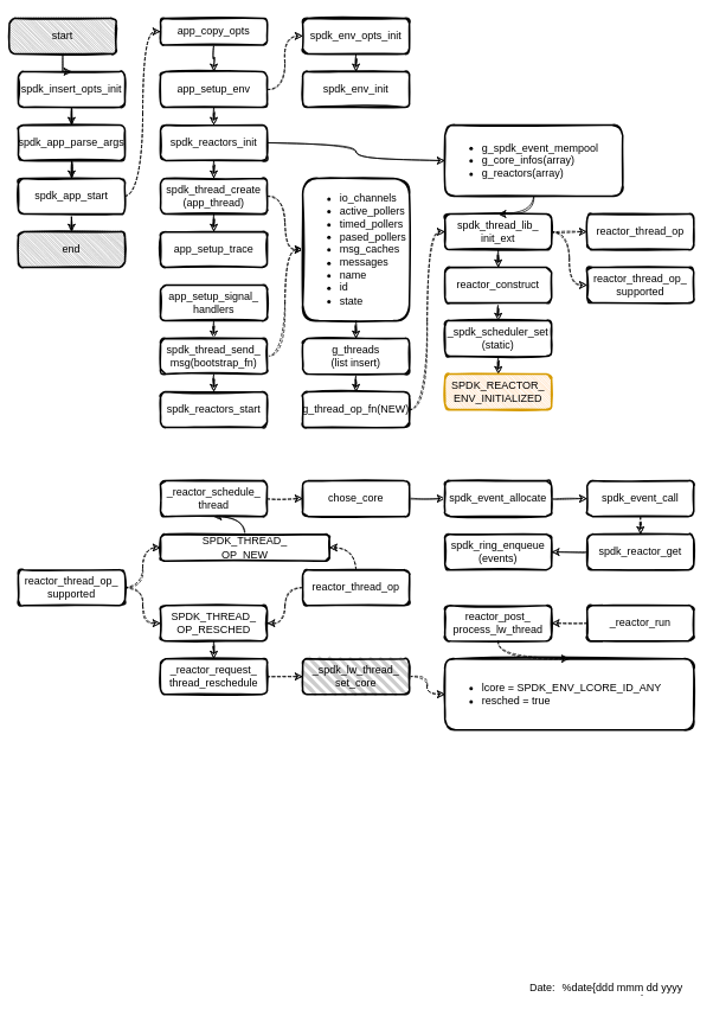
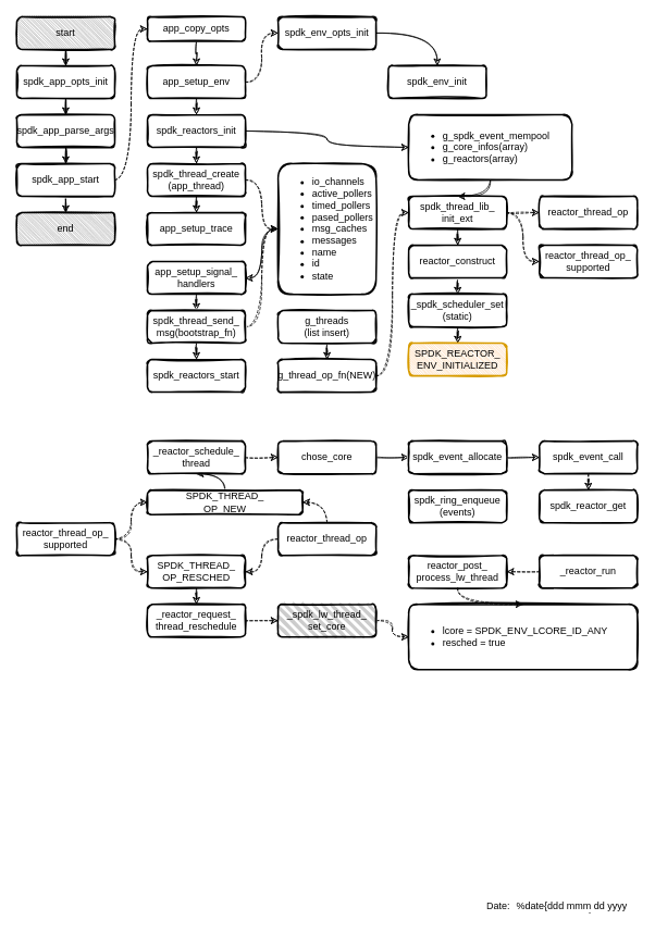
- <mxCell id="12" value="start" style="rounded=1;whiteSpace=wrap;html=1;strokeWidth=2;fillWeight=1;hachureGap=2;hachureAngle=45;sketch=1;fillColor=#CCCCCC;jiggle=1;" vertex="1" parent="1"><mxGeometry x="10" y="20" width="120" height="40" as="geometry" /></mxCell>
+ <mxCell id="12" value="start" style="rounded=1;whiteSpace=wrap;html=1;strokeWidth=2;fillWeight=1;hachureGap=2;hachureAngle=45;sketch=1;fillColor=#CCCCCC;jiggle=1;" vertex="1" parent="1"><mxGeometry x="20" y="20" width="120" height="40" as="geometry" /></mxCell>
- <mxCell id="8" value="spdk_insert_opts_init" style="rounded=1;whiteSpace=wrap;html=1;strokeWidth=2;fillWeight=4;hachureGap=8;hachureAngle=45;sketch=1;fillColor=#FFFFFF;" vertex="1" parent="1"><mxGeometry x="20" y="80" width="120" height="40" as="geometry" /></mxCell>
+ <mxCell id="8" value="spdk_app_opts_init" style="rounded=1;whiteSpace=wrap;html=1;strokeWidth=2;fillWeight=4;hachureGap=8;hachureAngle=45;sketch=1;fillColor=#FFFFFF;" vertex="1" parent="1"><mxGeometry x="20" y="80" width="120" height="40" as="geometry" /></mxCell>
- <mxCell id="35" value="spdk_env_init" style="rounded=1;whiteSpace=wrap;html=1;strokeWidth=2;fillWeight=4;hachureGap=8;hachureAngle=45;sketch=1;fillColor=#FFFFFF;" vertex="1" parent="1"><mxGeometry x="340" y="80" width="120" height="40" as="geometry" /></mxCell>
+ <mxCell id="35" value="spdk_env_init" style="rounded=1;whiteSpace=wrap;html=1;strokeWidth=2;fillWeight=4;hachureGap=8;hachureAngle=45;sketch=1;fillColor=#FFFFFF;" vertex="1" parent="1"><mxGeometry x="475" y="80" width="120" height="40" as="geometry" /></mxCell>
- <mxCell id="45" style="edgeStyle=orthogonalEdgeStyle;curved=1;rounded=0;sketch=1;orthogonalLoop=1;jettySize=auto;html=1;entryX=0.5;entryY=0;entryDx=0;entryDy=0;" edge="1" parent="1" source="46" target="48"><mxGeometry relative="1" as="geometry" /></mxCell>
+ <mxCell id="45" style="edgeStyle=orthogonalEdgeStyle;curved=1;rounded=0;sketch=1;orthogonalLoop=1;jettySize=auto;html=1;" edge="1" parent="1" source="46" target="27"><mxGeometry relative="1" as="geometry" /></mxCell>
- <mxCell id="77" style="edgeStyle=orthogonalEdgeStyle;curved=1;rounded=0;sketch=1;orthogonalLoop=1;jettySize=auto;html=1;entryX=1;entryY=0.5;entryDx=0;entryDy=0;" edge="1" parent="1" source="78" target="79"><mxGeometry relative="1" as="geometry" /></mxCell>
